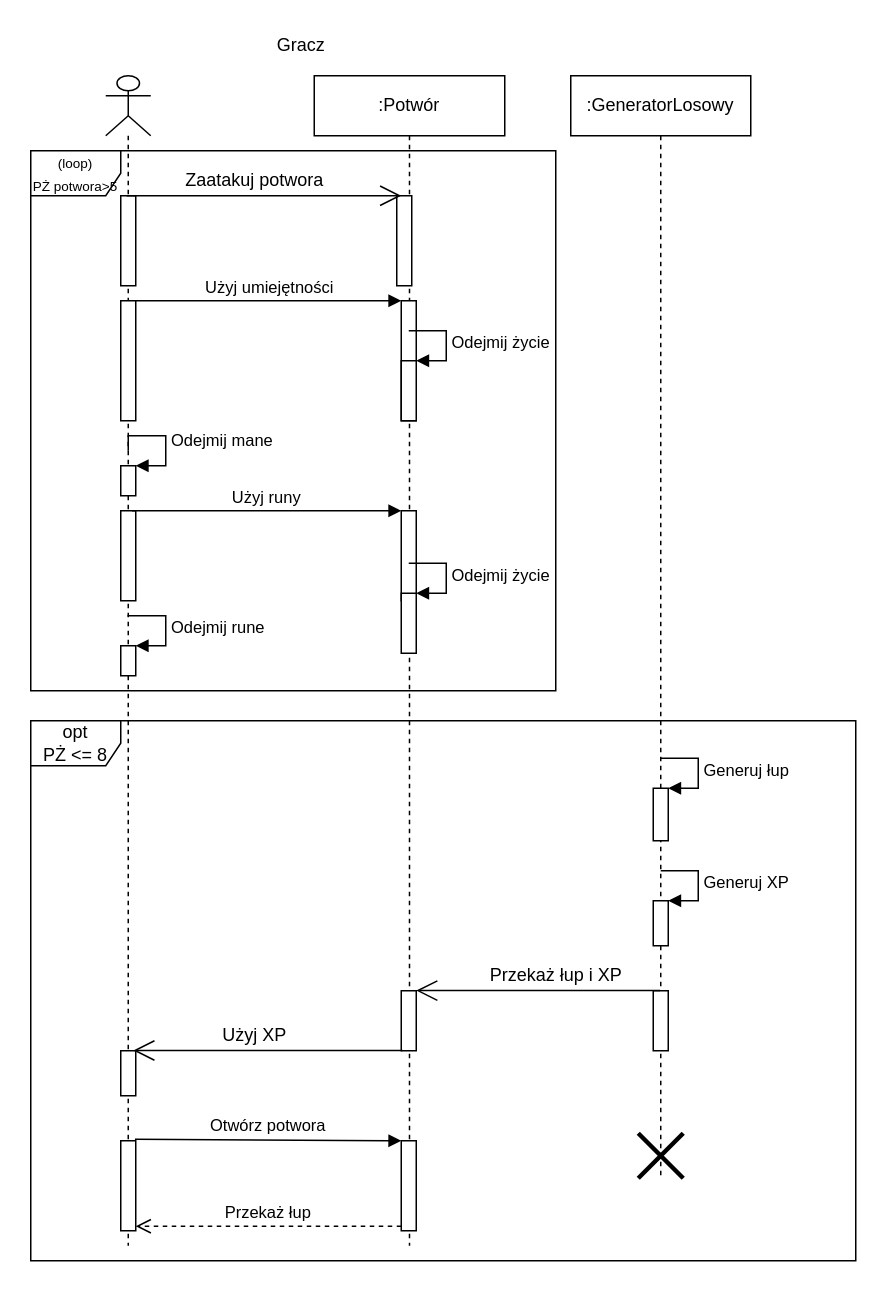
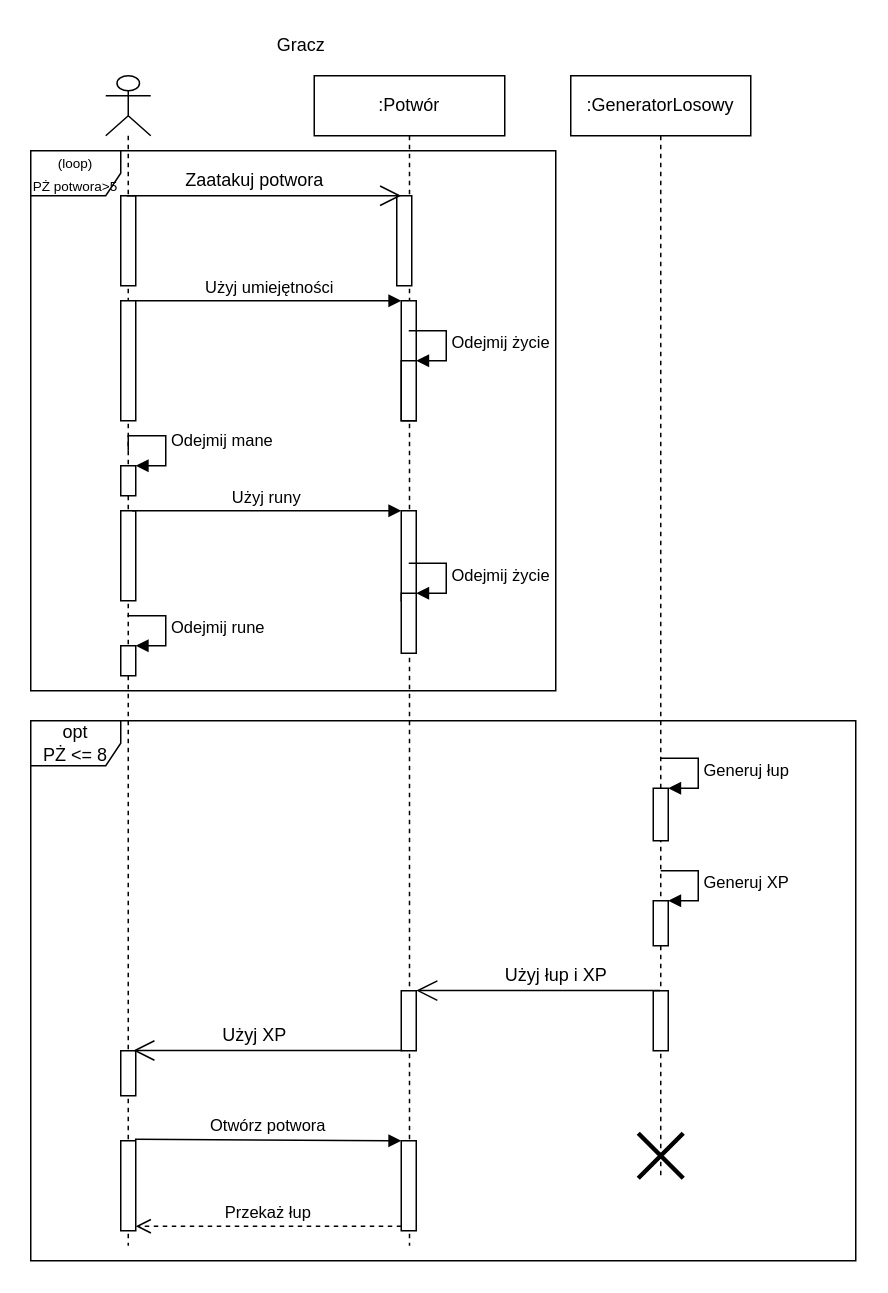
- <mxCell id="37" value="Przekaż łup i XP" style="text;html=1;align=center;verticalAlign=middle;resizable=0;points=[];autosize=1;" vertex="1" parent="1"><mxGeometry x="320" y="640" width="100" height="20" as="geometry" /></mxCell>
+ <mxCell id="37" value="Użyj łup i XP" style="text;html=1;align=center;verticalAlign=middle;resizable=0;points=[];autosize=1;" vertex="1" parent="1"><mxGeometry x="320" y="640" width="100" height="20" as="geometry" /></mxCell>
